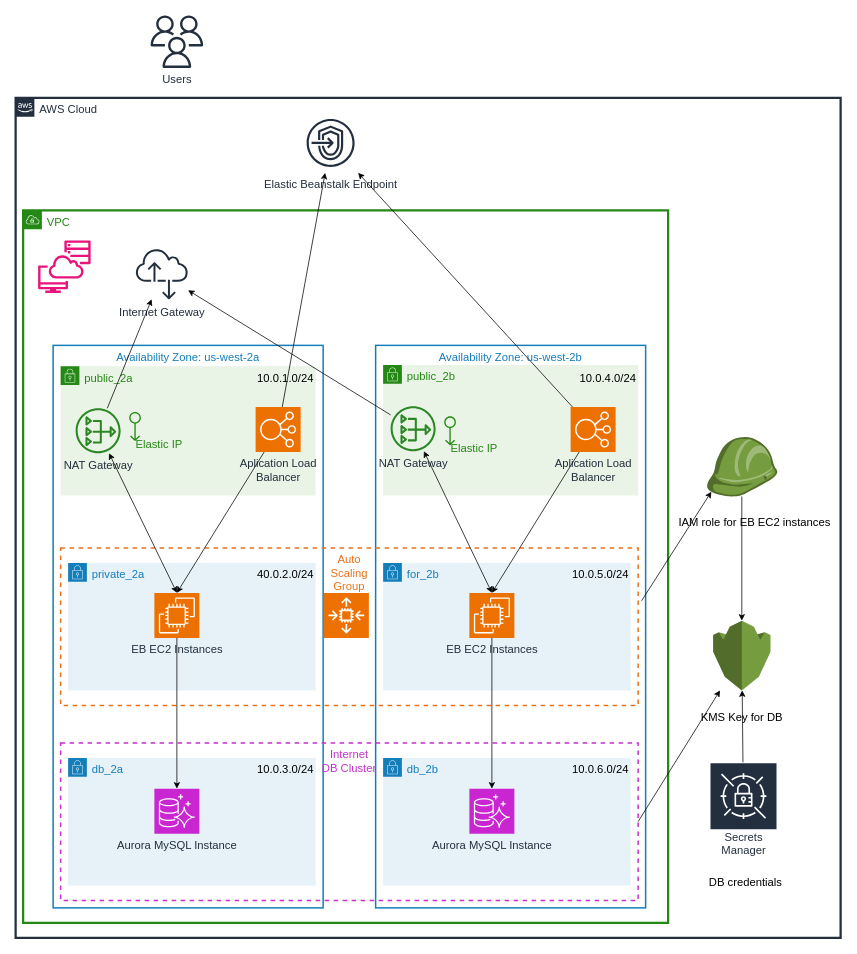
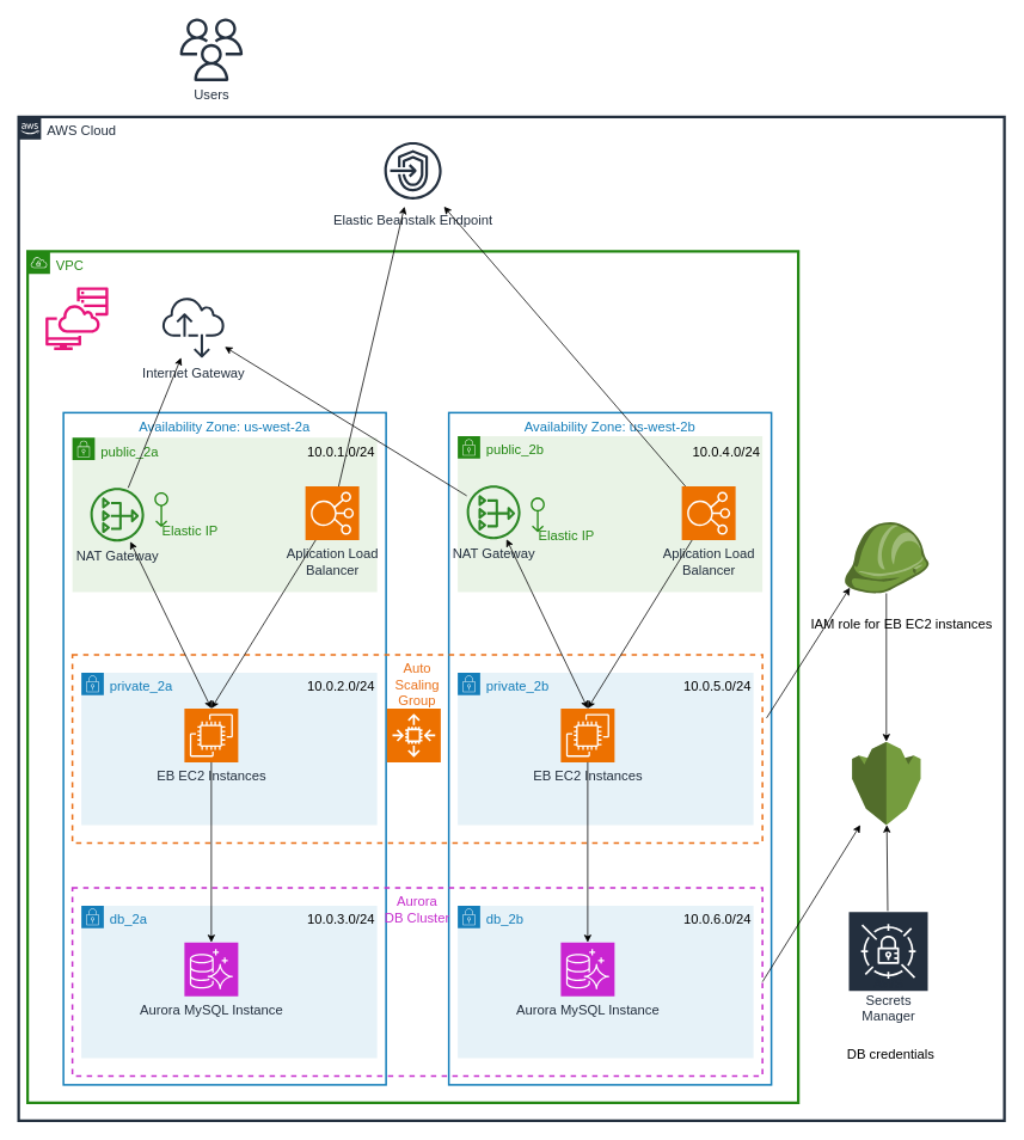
- <mxCell id="48" value="Elastic Beanstalk Endpoint" style="sketch=0;outlineConnect=0;fontColor=#232F3E;gradientColor=none;strokeColor=#232F3E;fillColor=#ffffff;dashed=0;verticalLabelPosition=bottom;verticalAlign=top;align=center;html=1;fontSize=15;fontStyle=0;aspect=fixed;shape=mxgraph.aws4.resourceIcon;resIcon=mxgraph.aws4.endpoints;strokeWidth=1;" vertex="1" parent="1"><mxGeometry x="400" y="150" width="80" height="80" as="geometry" /></mxCell>
+ <mxCell id="48" value="Elastic Beanstalk Endpoint" style="sketch=0;outlineConnect=0;fontColor=#232F3E;gradientColor=none;strokeColor=#232F3E;fillColor=#ffffff;dashed=0;verticalLabelPosition=bottom;verticalAlign=top;align=center;html=1;fontSize=15;fontStyle=0;aspect=fixed;shape=mxgraph.aws4.resourceIcon;resIcon=mxgraph.aws4.endpoints;strokeWidth=1;" vertex="1" parent="1"><mxGeometry x="420" y="150" width="80" height="80" as="geometry" /></mxCell>
- <mxCell id="31" value="40.0.2.0/24" style="text;html=1;strokeColor=none;fillColor=none;align=center;verticalAlign=middle;whiteSpace=wrap;rounded=0;strokeWidth=1;fontSize=15;fontStyle=0" parent="1" vertex="1"><mxGeometry x="350" y="750" width="60" height="30" as="geometry" /></mxCell>
+ <mxCell id="31" value="10.0.2.0/24" style="text;html=1;strokeColor=none;fillColor=none;align=center;verticalAlign=middle;whiteSpace=wrap;rounded=0;strokeWidth=1;fontSize=15;fontStyle=0" parent="1" vertex="1"><mxGeometry x="350" y="750" width="60" height="30" as="geometry" /></mxCell>
- <mxCell id="16" value="for_2b" style="points=[[0,0],[0.25,0],[0.5,0],[0.75,0],[1,0],[1,0.25],[1,0.5],[1,0.75],[1,1],[0.75,1],[0.5,1],[0.25,1],[0,1],[0,0.75],[0,0.5],[0,0.25]];outlineConnect=0;gradientColor=none;html=1;whiteSpace=wrap;fontSize=15;fontStyle=0;shape=mxgraph.aws4.group;grIcon=mxgraph.aws4.group_security_group;grStroke=0;strokeColor=#147EBA;fillColor=#E6F2F8;verticalAlign=top;align=left;spacingLeft=30;fontColor=#147EBA;dashed=0;strokeWidth=1;" parent="1" vertex="1"><mxGeometry x="510" y="750" width="330" height="170" as="geometry" /></mxCell>
+ <mxCell id="16" value="private_2b" style="points=[[0,0],[0.25,0],[0.5,0],[0.75,0],[1,0],[1,0.25],[1,0.5],[1,0.75],[1,1],[0.75,1],[0.5,1],[0.25,1],[0,1],[0,0.75],[0,0.5],[0,0.25]];outlineConnect=0;gradientColor=none;html=1;whiteSpace=wrap;fontSize=15;fontStyle=0;shape=mxgraph.aws4.group;grIcon=mxgraph.aws4.group_security_group;grStroke=0;strokeColor=#147EBA;fillColor=#E6F2F8;verticalAlign=top;align=left;spacingLeft=30;fontColor=#147EBA;dashed=0;strokeWidth=1;" parent="1" vertex="1"><mxGeometry x="510" y="750" width="330" height="170" as="geometry" /></mxCell>
- <mxCell id="46" value="KMS Key for DB" style="text;html=1;align=center;verticalAlign=middle;resizable=0;points=[];autosize=1;strokeColor=none;fillColor=none;strokeWidth=1;fontSize=15;fontStyle=0" vertex="1" parent="1"><mxGeometry x="923.25" y="940" width="130" height="30" as="geometry" /></mxCell>
- <mxCell id="6" value="Internet &#10;DB Cluster" style="fillColor=none;strokeColor=#c630cd;dashed=1;verticalAlign=top;fontStyle=0;fontColor=#c630cd;strokeWidth=2;fontSize=15;" parent="1" vertex="1"><mxGeometry x="80" y="990" width="770" height="210" as="geometry" /></mxCell>
+ <mxCell id="6" value="Aurora &#10;DB Cluster" style="fillColor=none;strokeColor=#c630cd;dashed=1;verticalAlign=top;fontStyle=0;fontColor=#c630cd;strokeWidth=2;fontSize=15;" parent="1" vertex="1"><mxGeometry x="80" y="990" width="770" height="210" as="geometry" /></mxCell>
